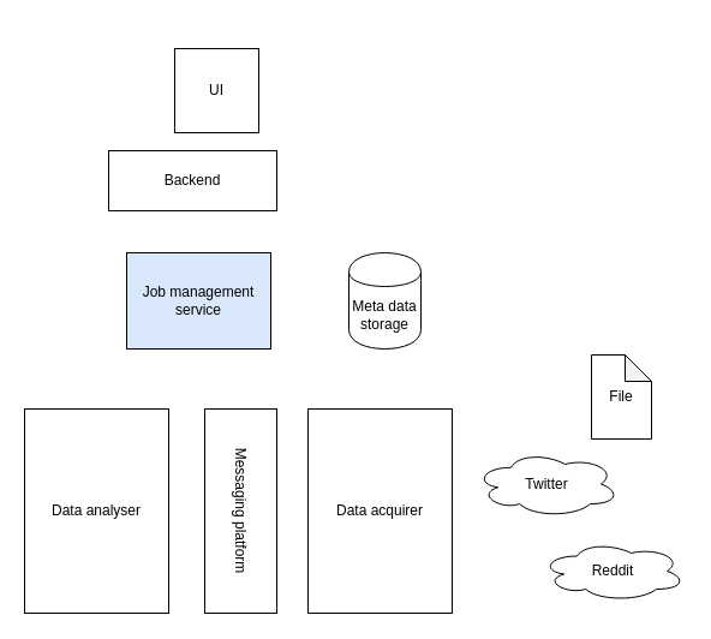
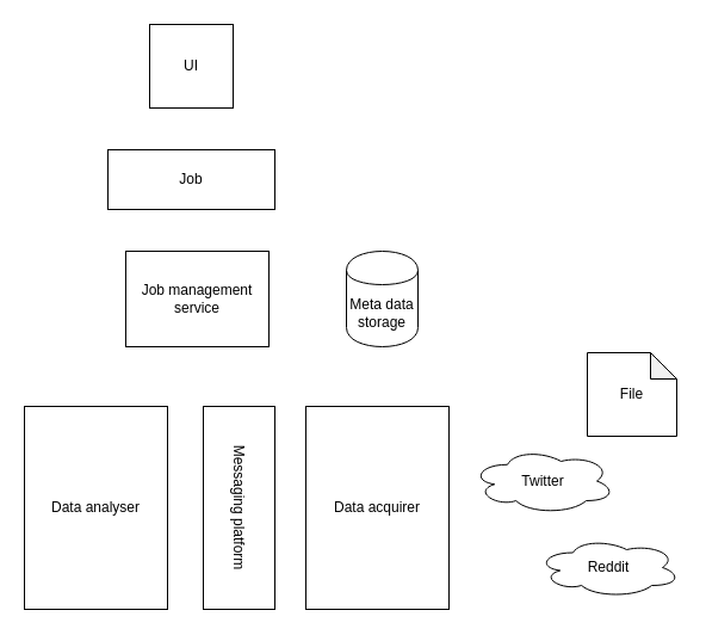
- <mxCell id="10" value="UI" style="rounded=0;whiteSpace=wrap;html=1;" vertex="1" parent="1"><mxGeometry x="145" y="40" width="70" height="70" as="geometry" /></mxCell>
+ <mxCell id="10" value="UI" style="rounded=0;whiteSpace=wrap;html=1;" vertex="1" parent="1"><mxGeometry x="125" y="20" width="70" height="70" as="geometry" /></mxCell>
- <mxCell id="9" value="Backend" style="rounded=0;whiteSpace=wrap;html=1;" vertex="1" parent="1"><mxGeometry x="90" y="125" width="140" height="50" as="geometry" /></mxCell>
+ <mxCell id="9" value="Job" style="rounded=0;whiteSpace=wrap;html=1;" vertex="1" parent="1"><mxGeometry x="90" y="125" width="140" height="50" as="geometry" /></mxCell>
- <mxCell id="8" value="Job management service" style="rounded=0;whiteSpace=wrap;html=1;fillColor=#dae8fc;" vertex="1" parent="1"><mxGeometry x="105" width="120" height="80" as="geometry" y="210" /></mxCell>
+ <mxCell id="8" value="Job management service" style="rounded=0;whiteSpace=wrap;html=1;" vertex="1" parent="1"><mxGeometry x="105" width="120" height="80" as="geometry" y="210" /></mxCell>
- <mxCell id="6" value="File" style="shape=note;whiteSpace=wrap;html=1;backgroundOutline=1;darkOpacity=0.05;size=22;" vertex="1" parent="1"><mxGeometry x="492" y="295" width="50" height="70" as="geometry" /></mxCell>
+ <mxCell id="6" value="File" style="shape=note;whiteSpace=wrap;html=1;backgroundOutline=1;darkOpacity=0.05;size=22;" vertex="1" parent="1"><mxGeometry x="492" y="295" width="75" height="70" as="geometry" /></mxCell>
